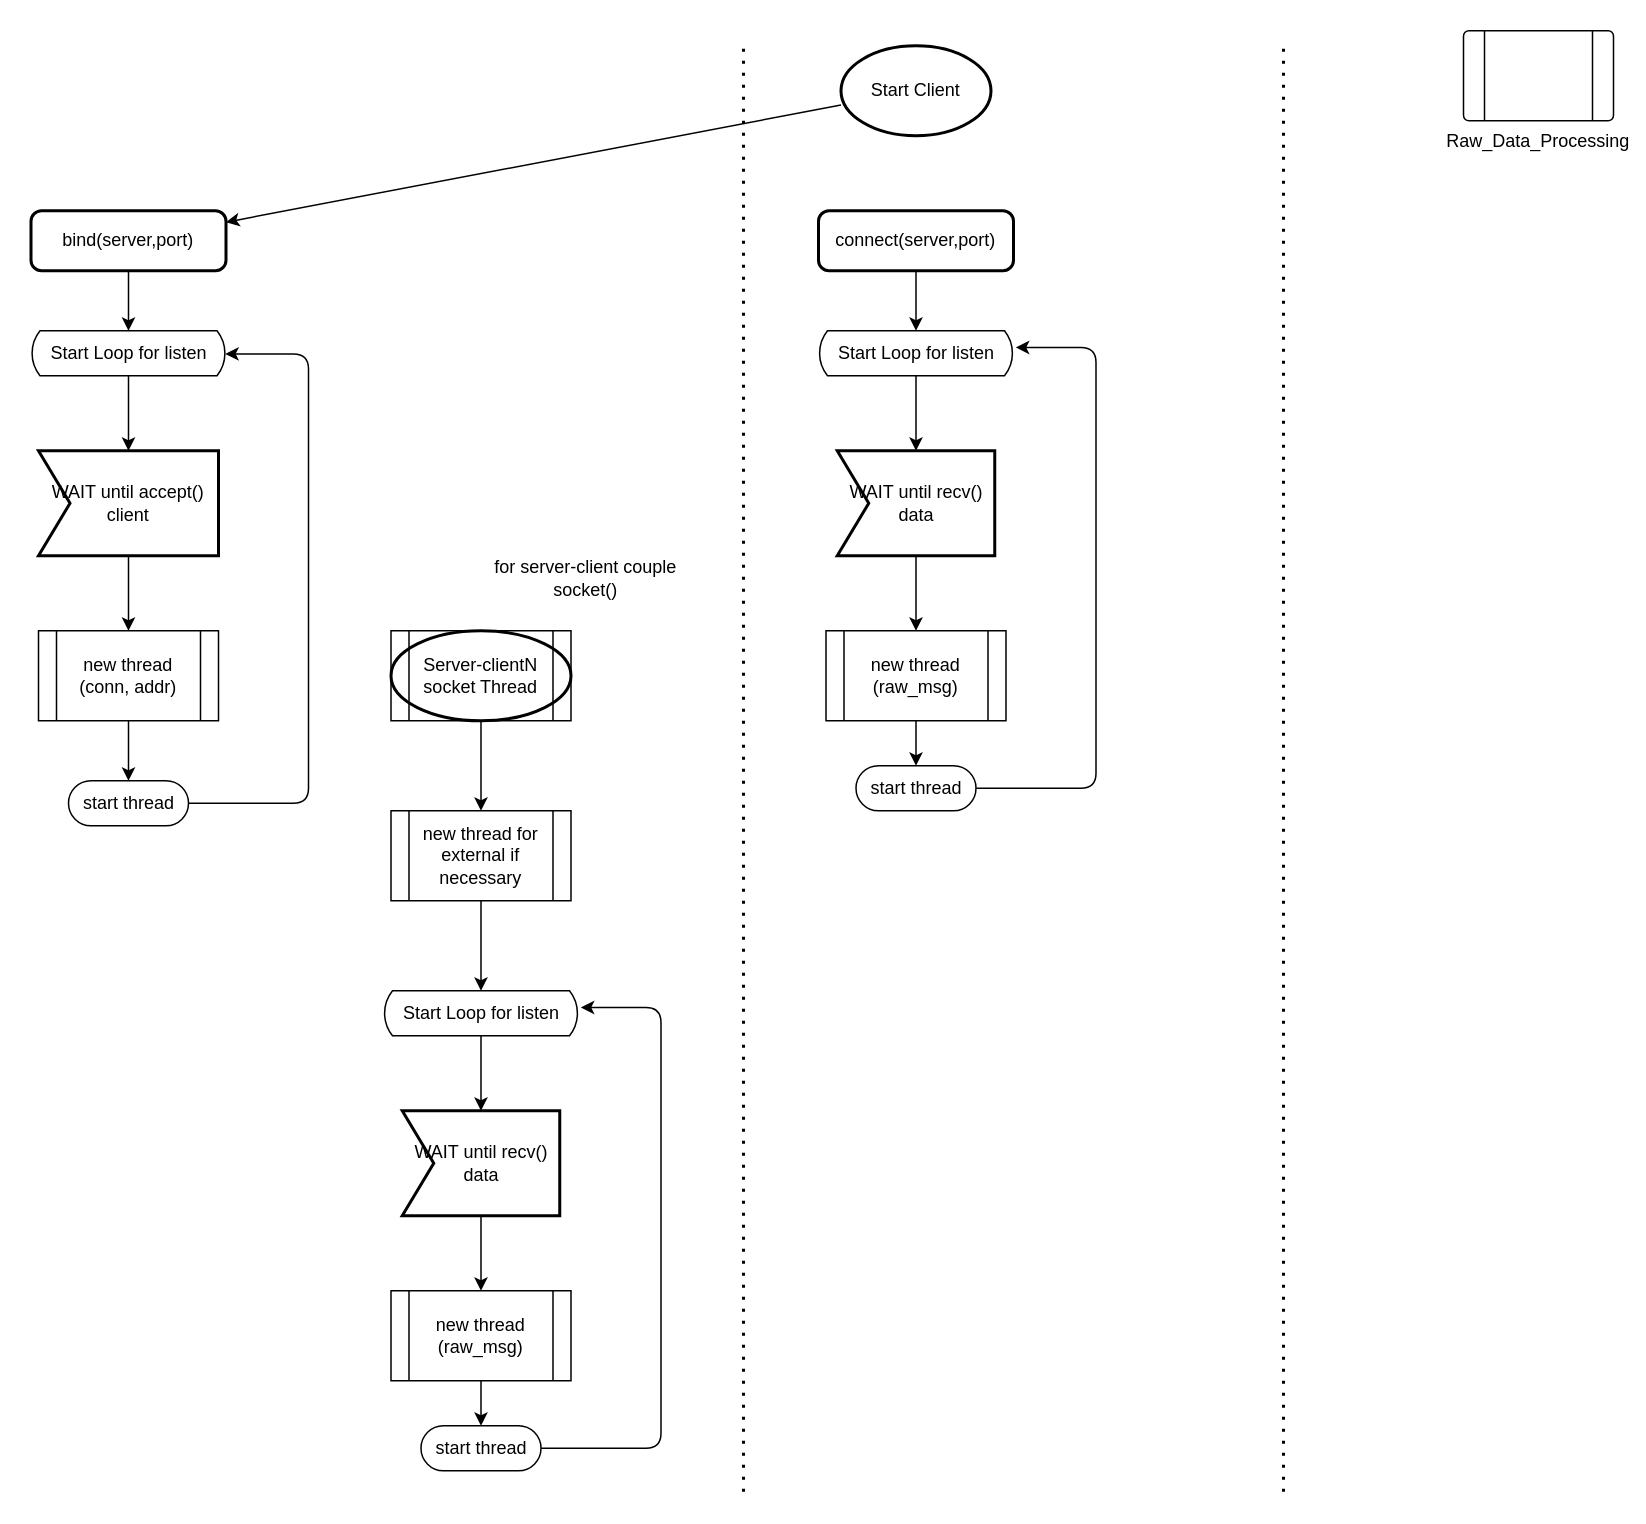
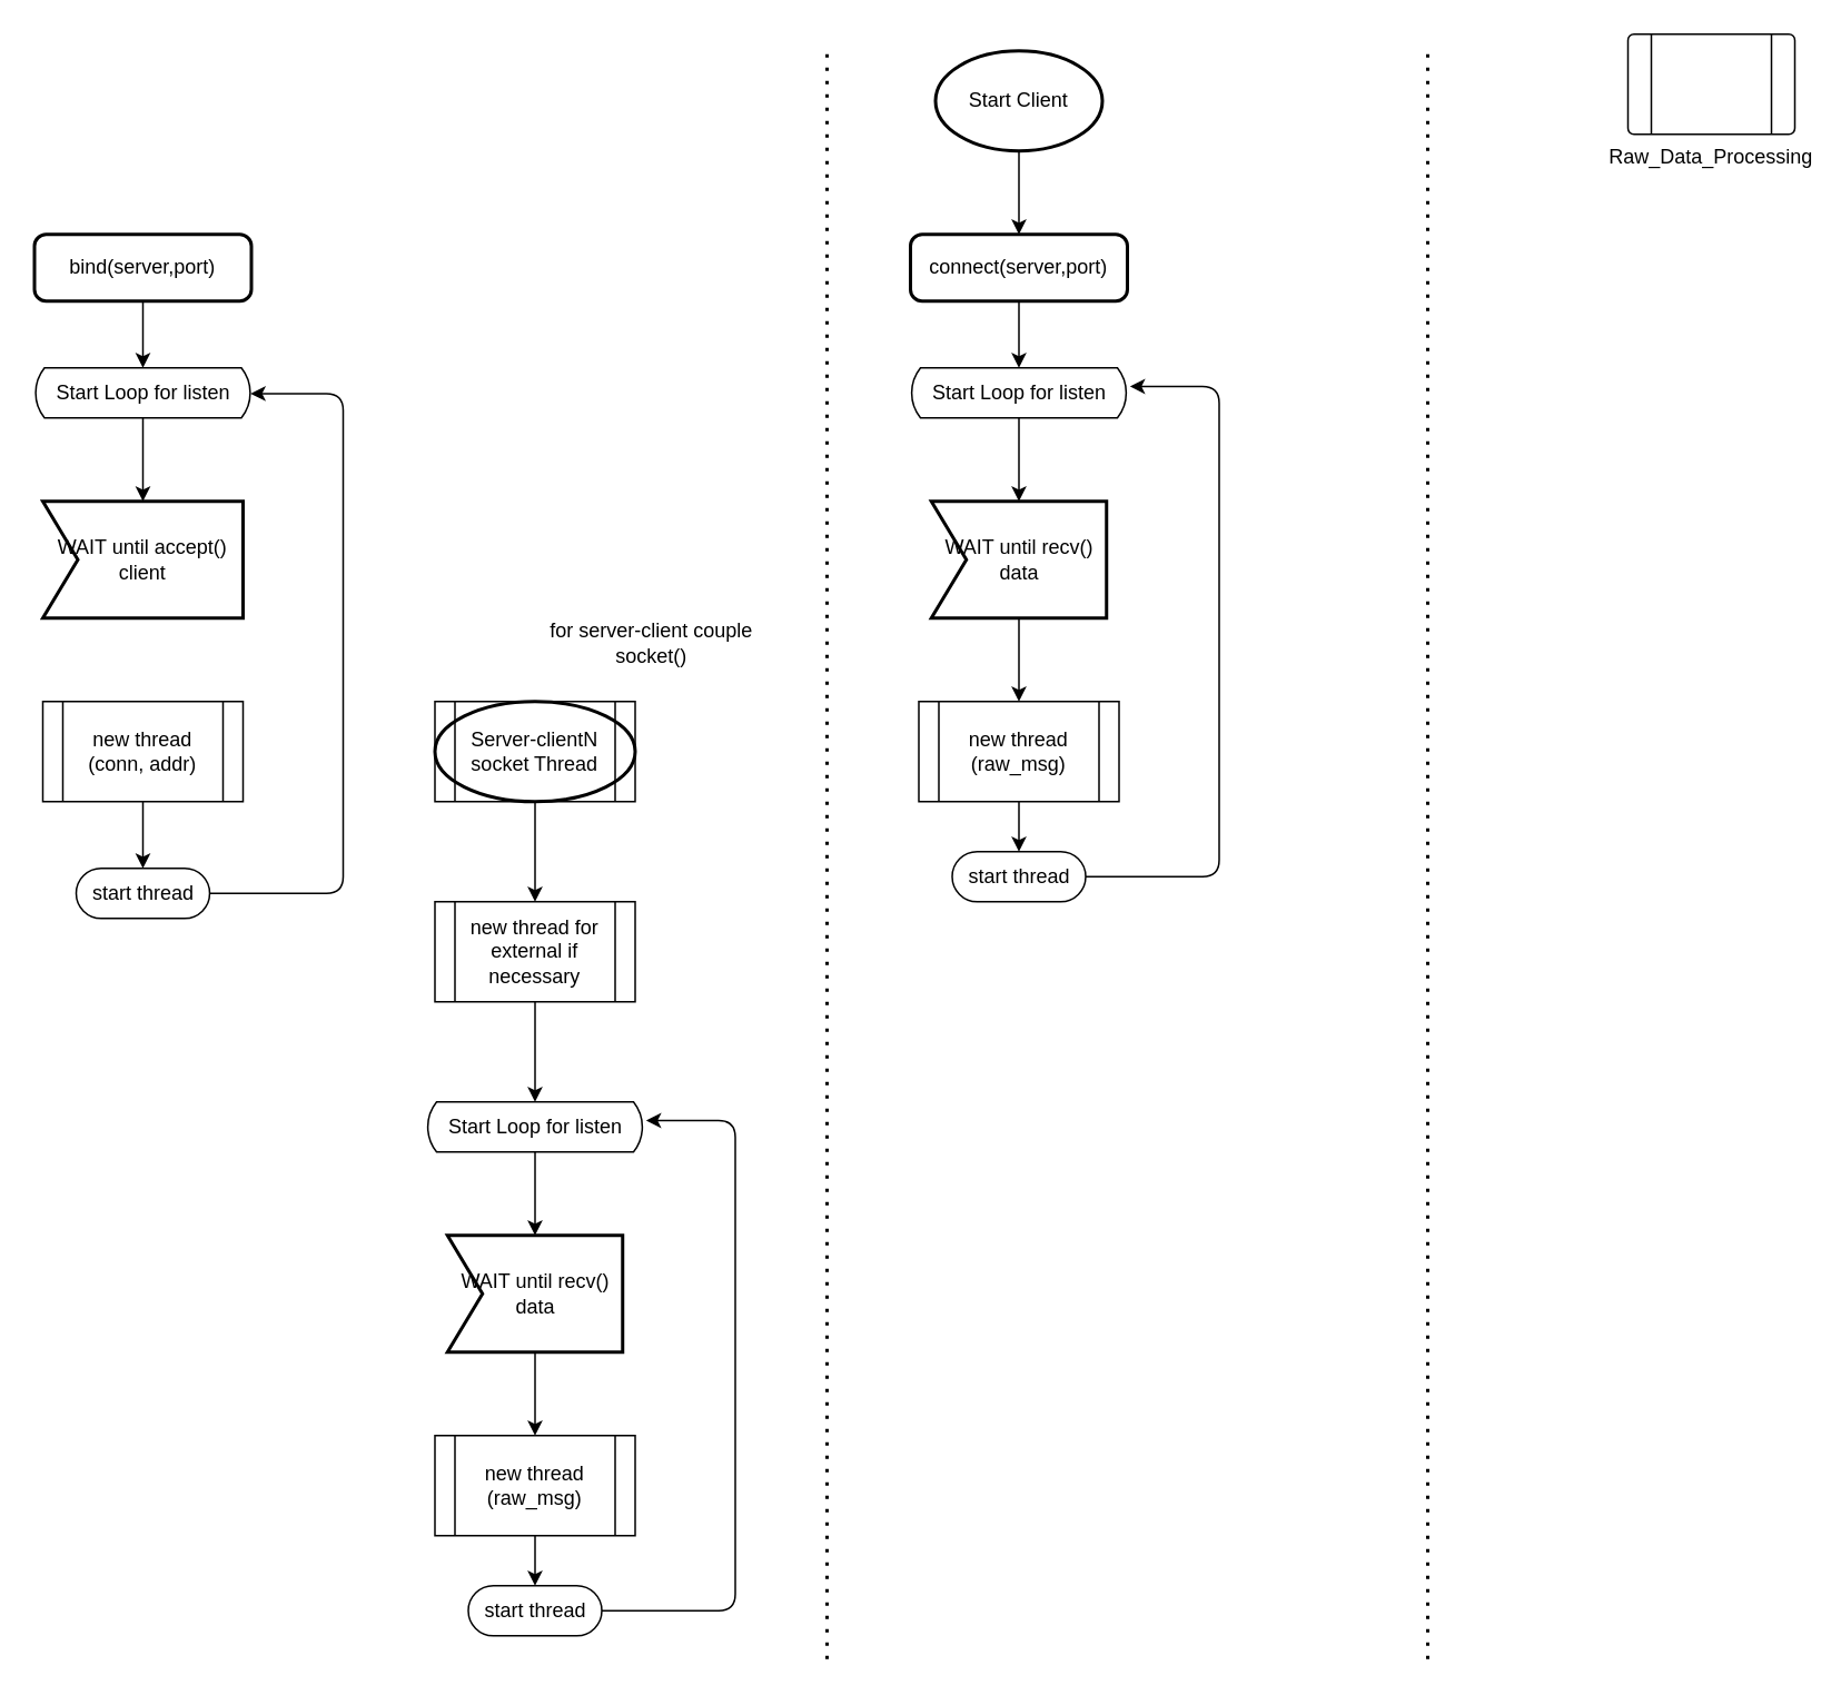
- <mxCell id="26" style="edgeStyle=none;html=1;" edge="1" parent="1" source="27" target="38"><mxGeometry relative="1" as="geometry" /></mxCell>
+ <mxCell id="26" style="edgeStyle=none;html=1;" edge="1" parent="1" source="27" target="29"><mxGeometry relative="1" as="geometry" /></mxCell>
- <mxCell id="3" style="edgeStyle=none;html=1;entryX=0.5;entryY=0;entryDx=0;entryDy=0;" parent="1" source="4" target="9" edge="1"><mxGeometry relative="1" as="geometry" /></mxCell>
